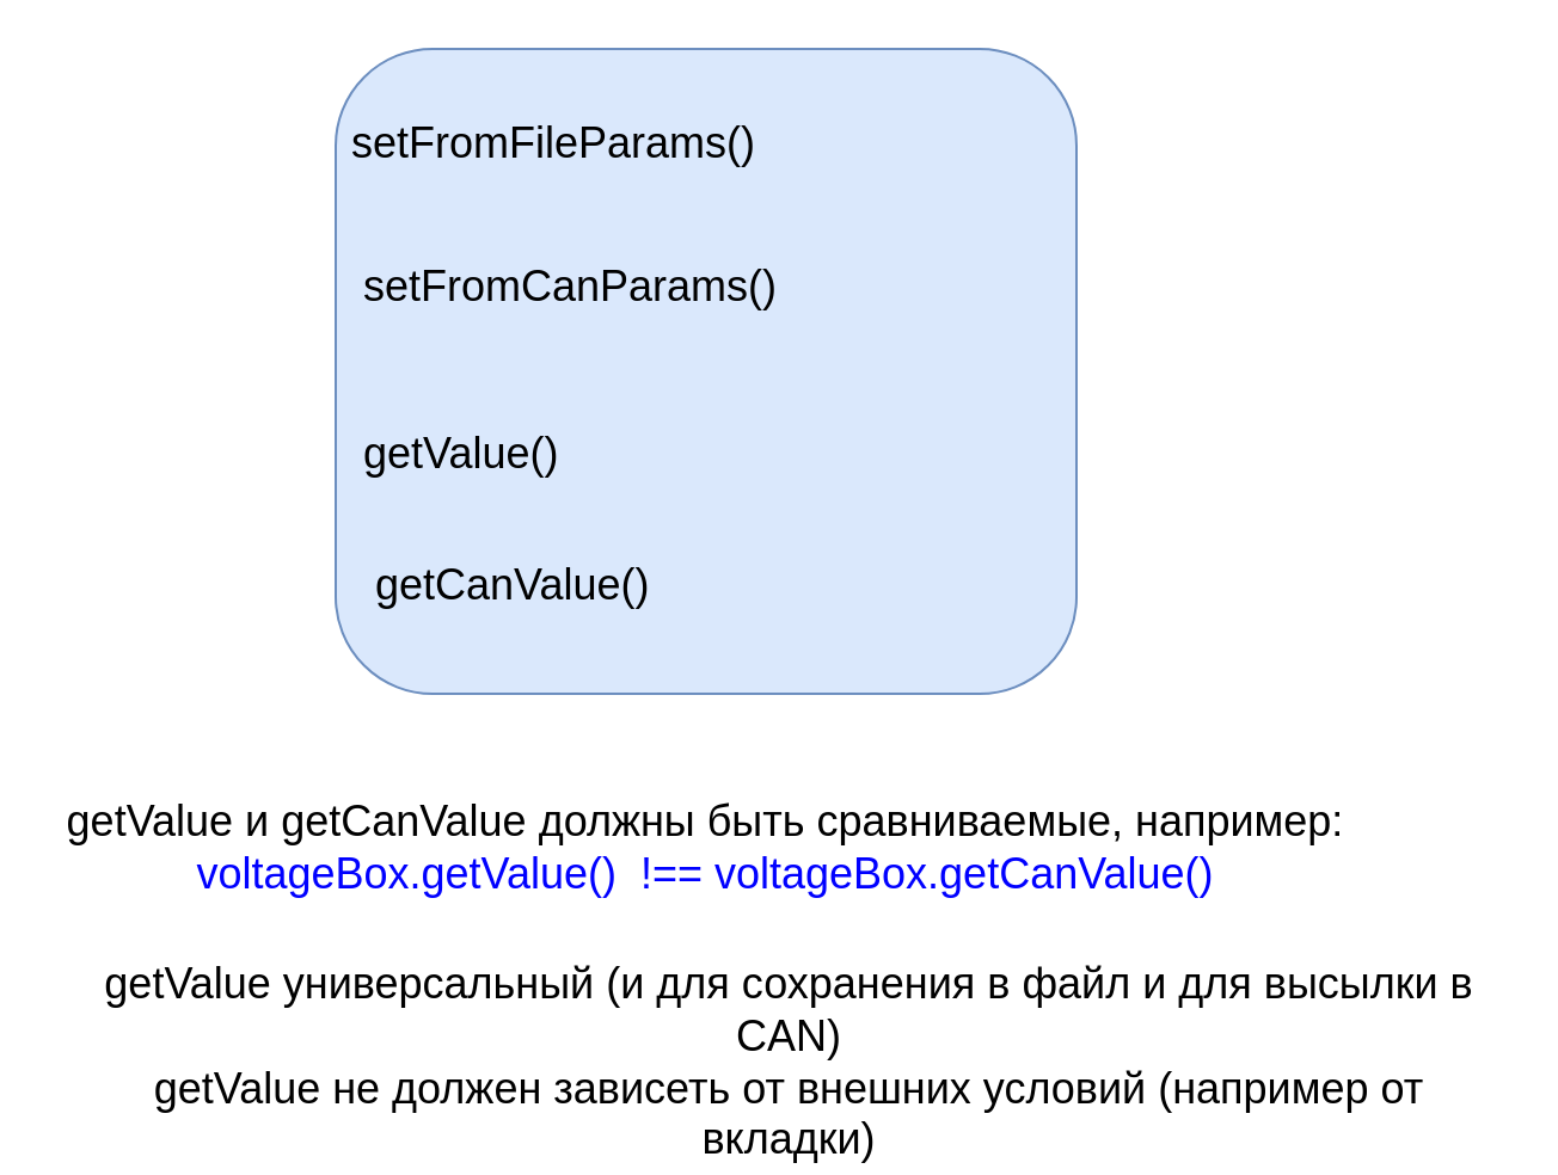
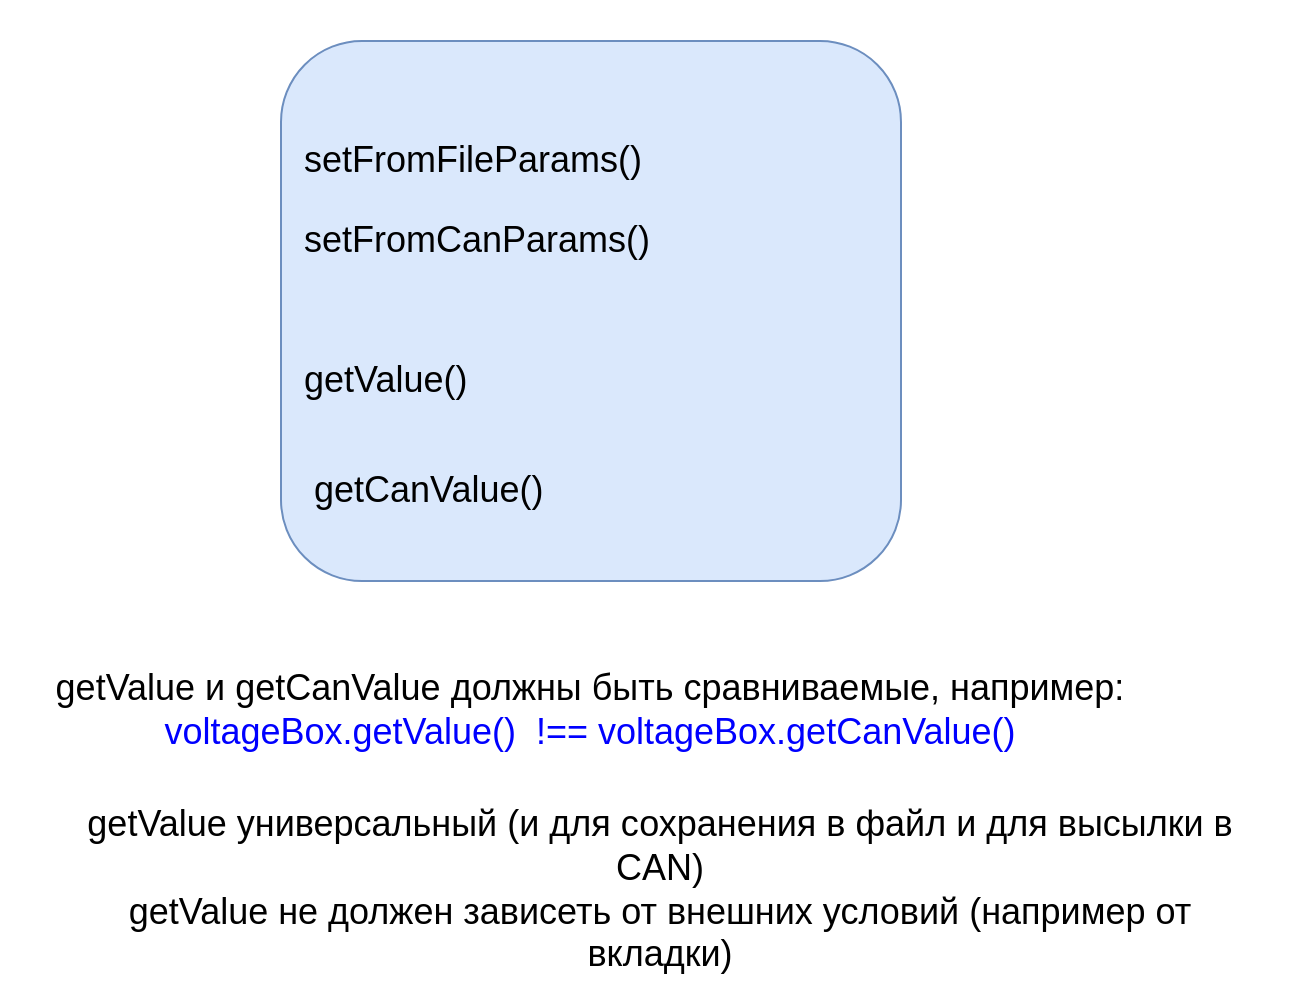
- <mxCell id="4" value="setFromFileParams()" style="text;html=1;strokeColor=none;fillColor=none;align=left;verticalAlign=middle;whiteSpace=wrap;rounded=0;fontSize=18;" vertex="1" parent="1"><mxGeometry x="145" y="40" width="180" height="40" as="geometry" /></mxCell>
+ <mxCell id="4" value="setFromFileParams()" style="text;html=1;strokeColor=none;fillColor=none;align=left;verticalAlign=middle;whiteSpace=wrap;rounded=0;fontSize=18;" vertex="1" parent="1"><mxGeometry x="150" y="60" width="180" height="40" as="geometry" /></mxCell>
